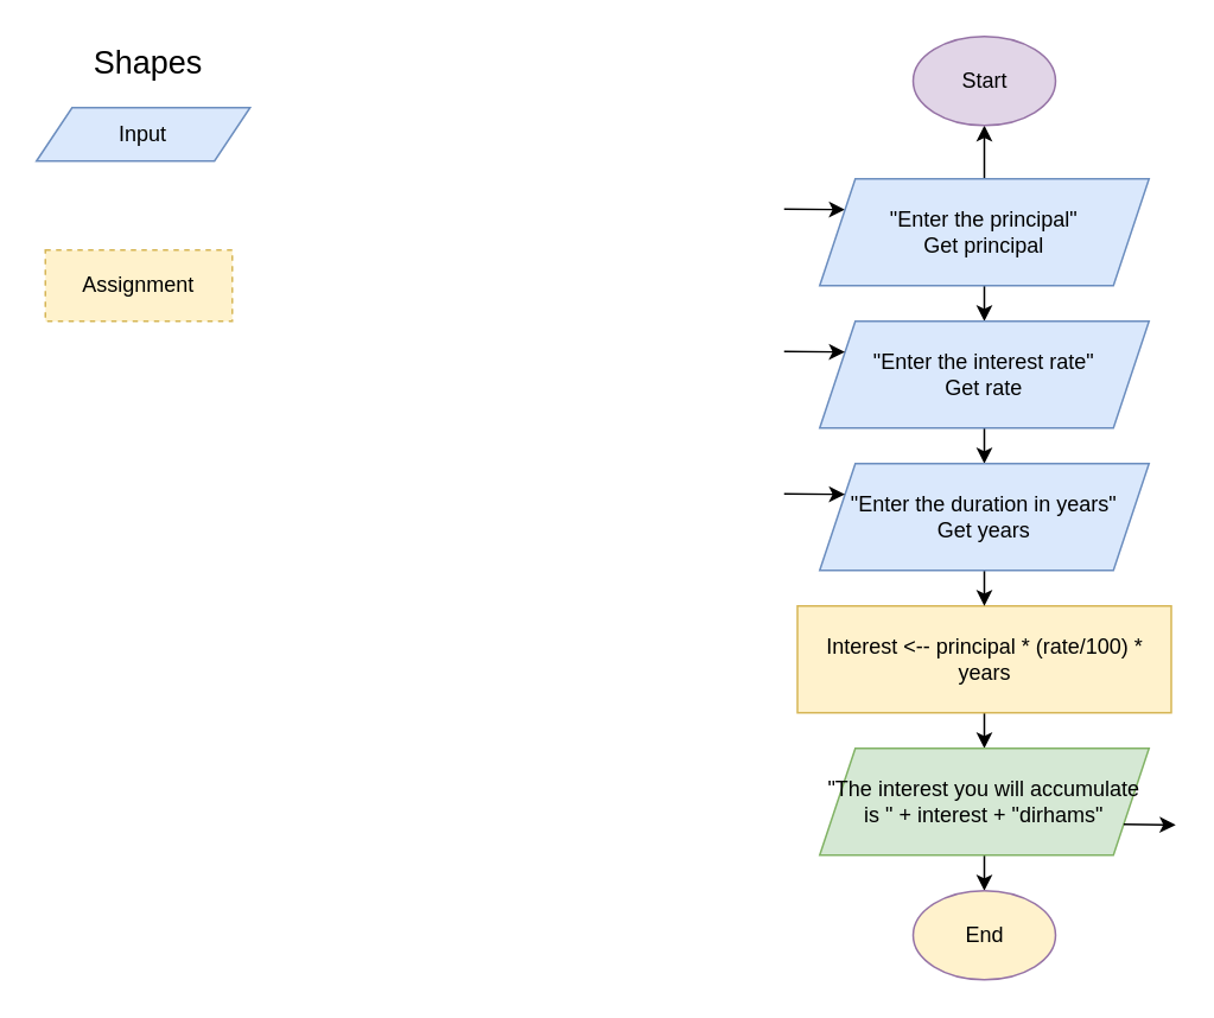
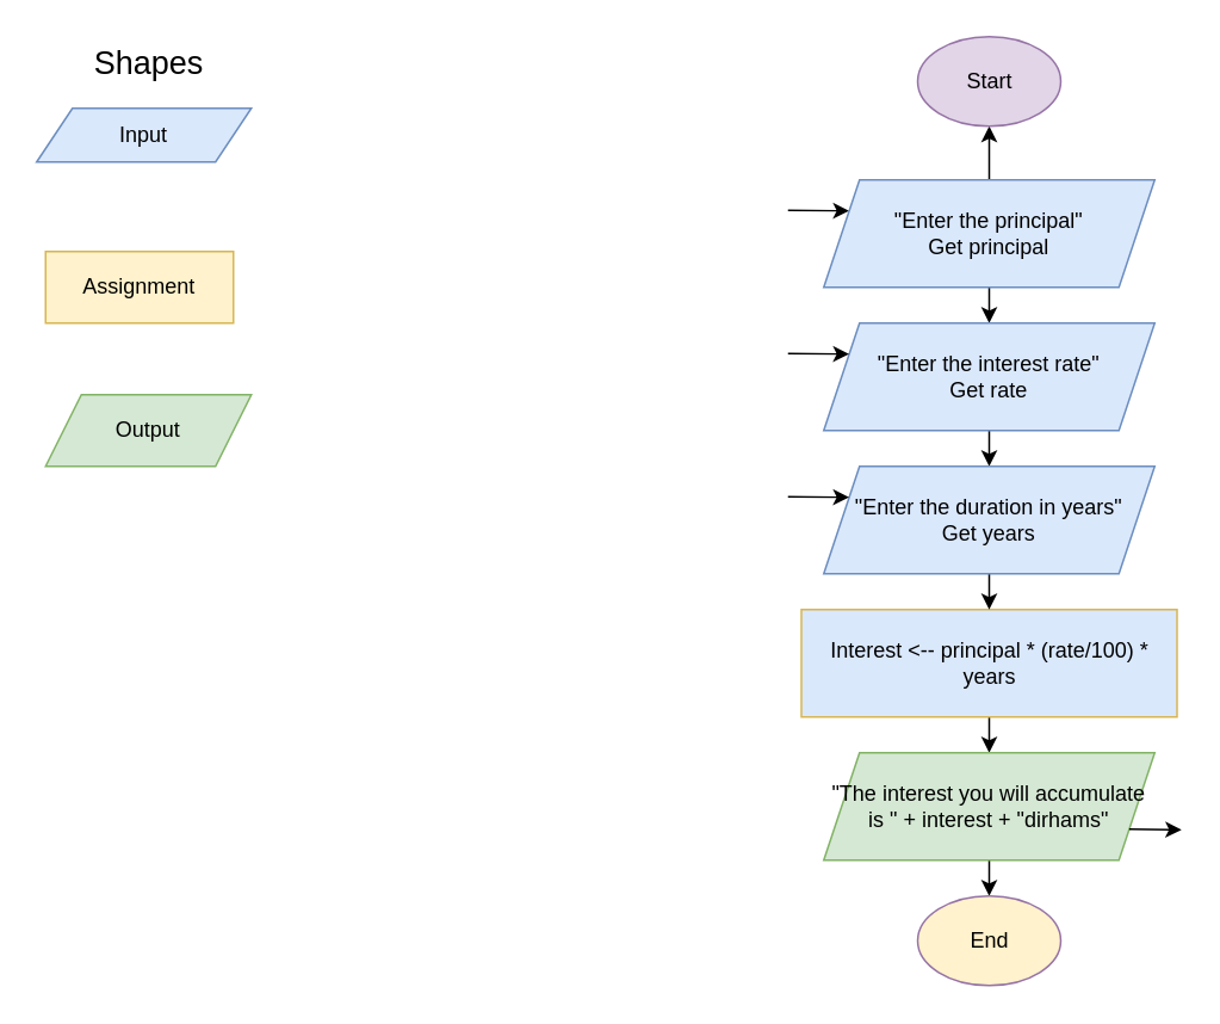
- <mxCell id="17" value="Assignment" style="whiteSpace=wrap;html=1;fillColor=#fff2cc;strokeColor=#d6b656;imageWidth=24;rounded=0;shadow=0;glass=0;dashed=1;" parent="1" vertex="1"><mxGeometry x="25" y="140" width="105" height="40" as="geometry" /></mxCell>
+ <mxCell id="17" value="Assignment" style="whiteSpace=wrap;html=1;fillColor=#fff2cc;strokeColor=#d6b656;imageWidth=24;rounded=0;shadow=0;glass=0;" parent="1" vertex="1"><mxGeometry x="25" y="140" width="105" height="40" as="geometry" /></mxCell>
+ <mxCell id="18" value="Output" style="shape=parallelogram;perimeter=parallelogramPerimeter;whiteSpace=wrap;html=1;fixedSize=1;fillColor=#d5e8d4;strokeColor=#82b366;" parent="1" vertex="1"><mxGeometry x="25" y="220" width="115" height="40" as="geometry" /></mxCell>
- <mxCell id="7" value="Interest &amp;lt;-- principal * (rate/100) * years" style="whiteSpace=wrap;html=1;fillColor=#fff2cc;strokeColor=#d6b656;imageWidth=24;rounded=0;shadow=0;glass=0;" parent="1" vertex="1"><mxGeometry x="447.5" y="340" width="210" height="60" as="geometry" /></mxCell>
+ <mxCell id="7" value="Interest &amp;lt;-- principal * (rate/100) * years" style="whiteSpace=wrap;html=1;fillColor=#dae8fc;strokeColor=#d6b656;imageWidth=24;rounded=0;shadow=0;glass=0;" parent="1" vertex="1"><mxGeometry x="447.5" y="340" width="210" height="60" as="geometry" /></mxCell>
